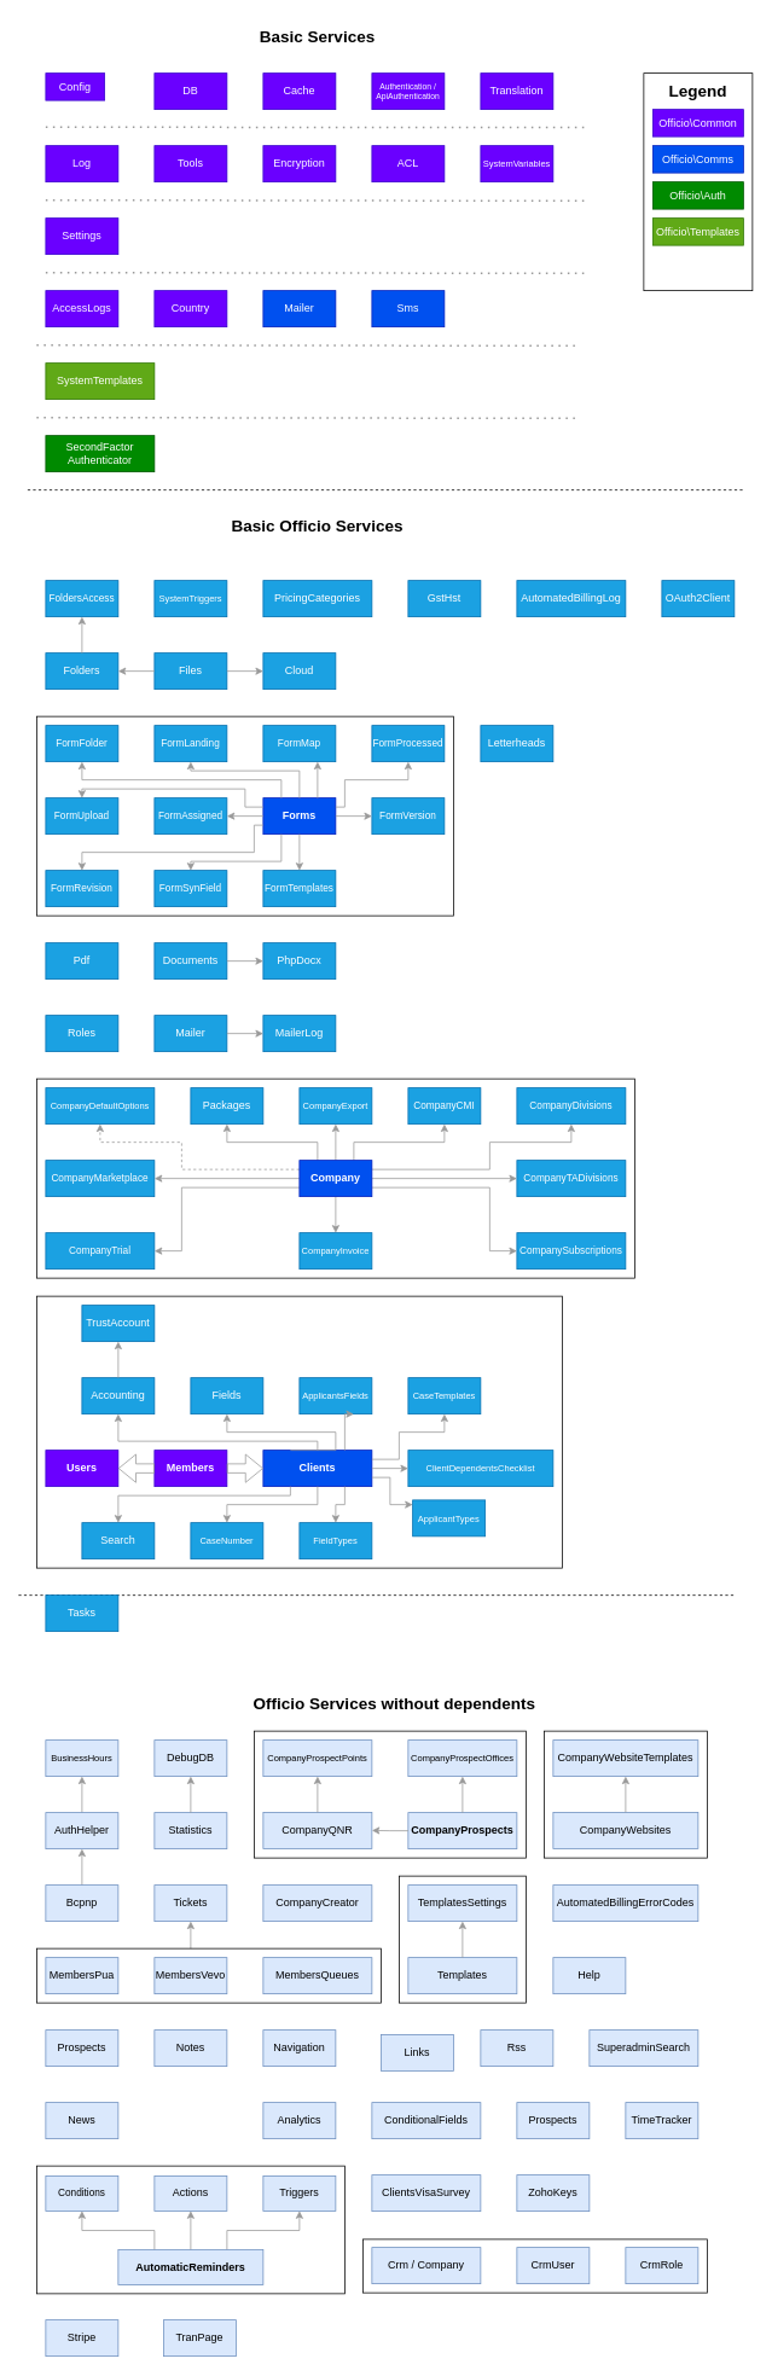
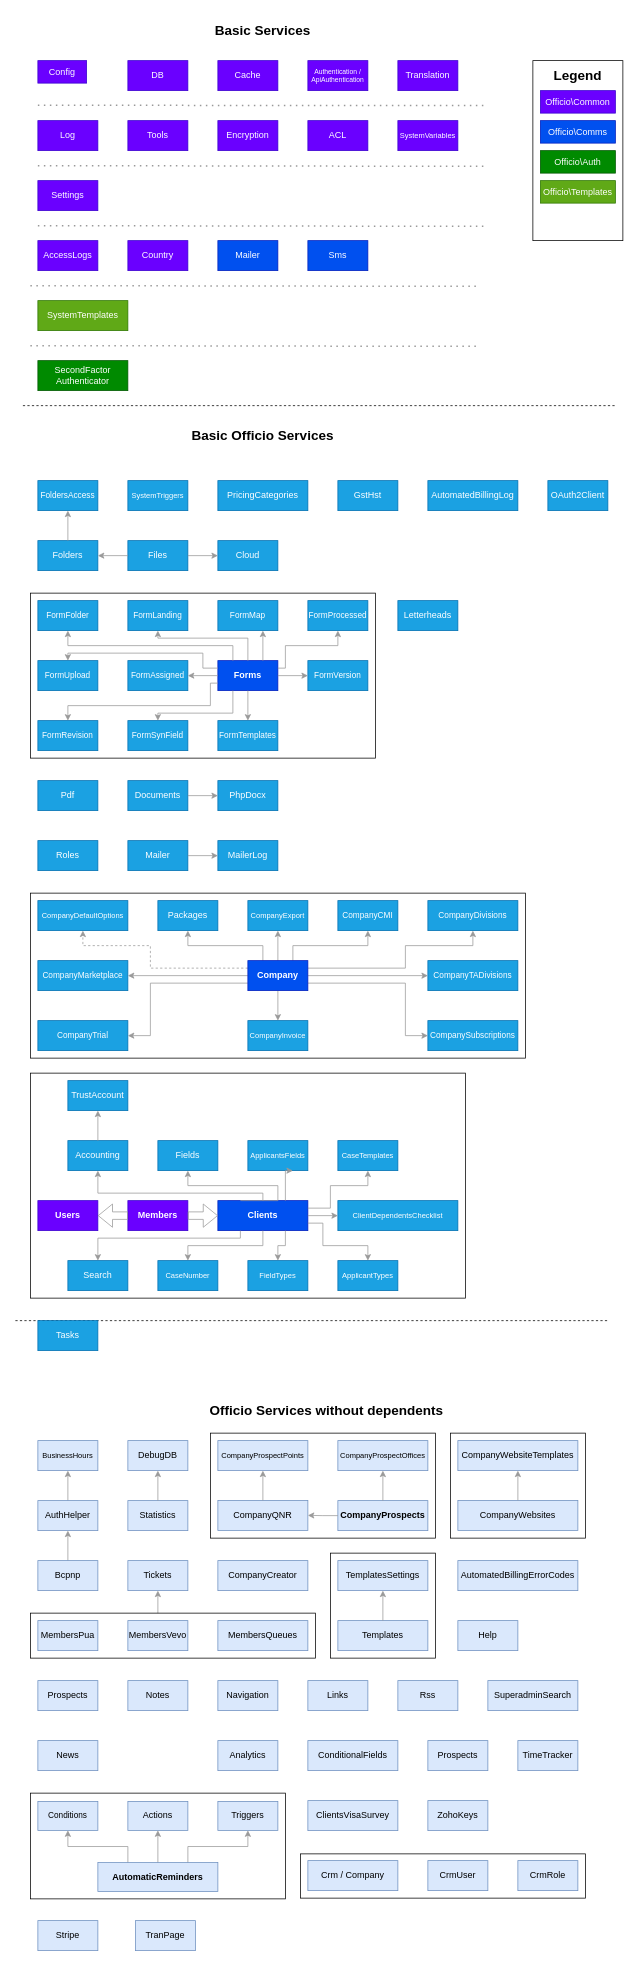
- <mxCell id="91" value="ApplicantTypes" style="rounded=0;whiteSpace=wrap;html=1;fillColor=#1ba1e2;strokeColor=#006EAF;fontColor=#ffffff;fontSize=10;" parent="71" vertex="1"><mxGeometry x="415" y="225" width="80" height="40" as="geometry" /></mxCell>
+ <mxCell id="91" value="ApplicantTypes" style="rounded=0;whiteSpace=wrap;html=1;fillColor=#1ba1e2;strokeColor=#006EAF;fontColor=#ffffff;fontSize=10;" parent="71" vertex="1"><mxGeometry x="410" y="250" width="80" height="40" as="geometry" /></mxCell>
- <mxCell id="29" value="Links" style="rounded=0;whiteSpace=wrap;html=1;strokeColor=#6c8ebf;strokeWidth=1;fillColor=#dae8fc;" parent="1" vertex="1"><mxGeometry x="420" y="2245" width="80" height="40" as="geometry" /></mxCell>
+ <mxCell id="29" value="Links" style="rounded=0;whiteSpace=wrap;html=1;strokeColor=#6c8ebf;strokeWidth=1;fillColor=#dae8fc;" parent="1" vertex="1"><mxGeometry x="410" y="2240" width="80" height="40" as="geometry" /></mxCell>
